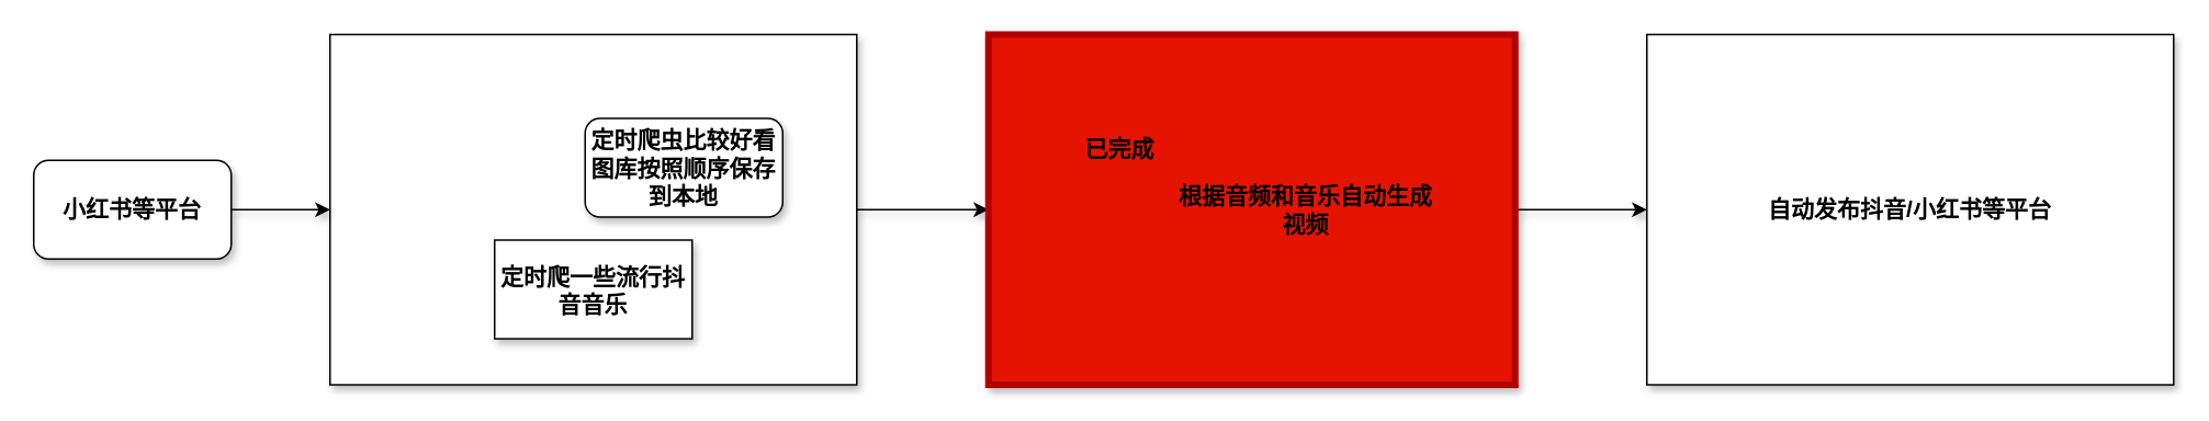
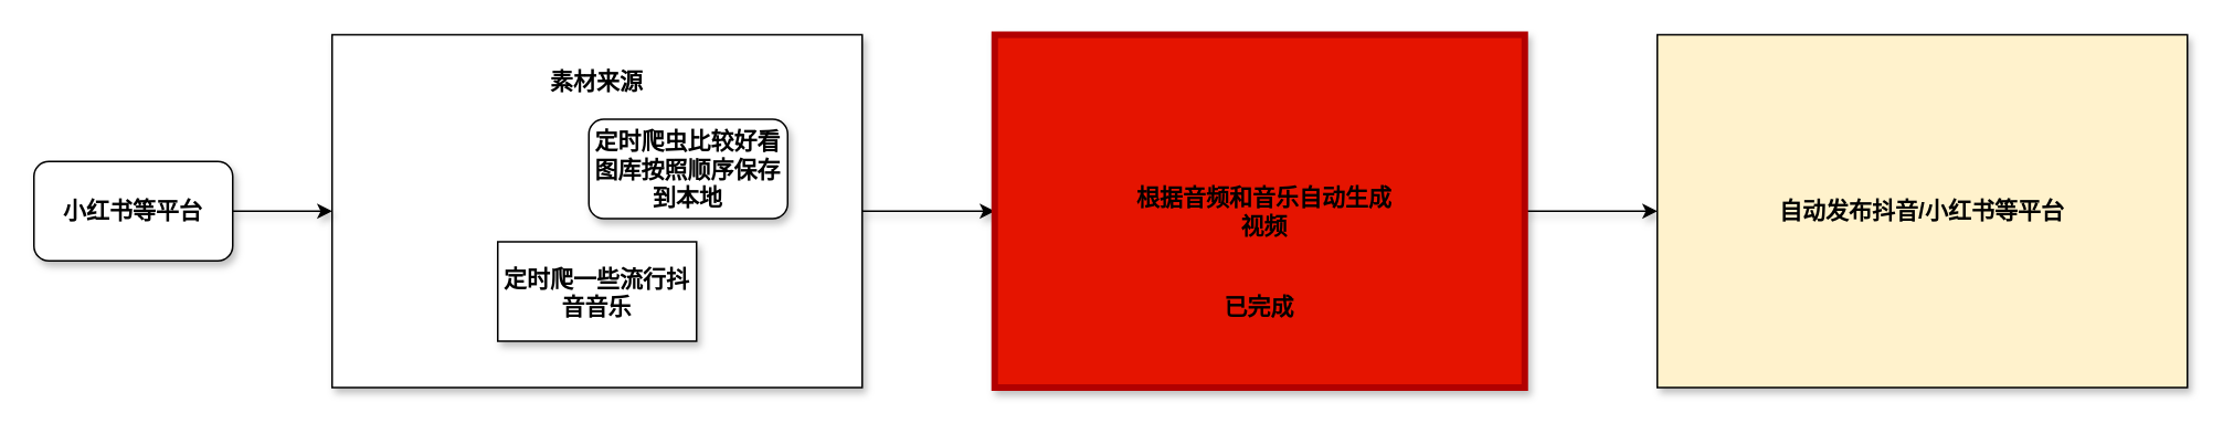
+ <mxCell id="7" value="素材来源" style="text;html=1;align=center;verticalAlign=middle;whiteSpace=wrap;rounded=0;fontSize=14;fontStyle=1;shadow=1;" vertex="1" parent="1"><mxGeometry x="330" y="33.5" width="60" height="30" as="geometry" /></mxCell>
- <mxCell id="12" value="已完成" style="text;html=1;align=center;verticalAlign=middle;whiteSpace=wrap;rounded=0;fontSize=14;fontStyle=1;shadow=1;" vertex="1" parent="1"><mxGeometry x="650" y="75" width="60" height="30" as="geometry" /></mxCell>
+ <mxCell id="12" value="已完成" style="text;html=1;align=center;verticalAlign=middle;whiteSpace=wrap;rounded=0;fontSize=14;fontStyle=1;shadow=1;" vertex="1" parent="1"><mxGeometry x="730" y="170" width="60" height="30" as="geometry" /></mxCell>
- <mxCell id="11" value="&lt;font style=&quot;font-size: 14px;&quot;&gt;根据音频和音乐自动生成视频&lt;/font&gt;" style="text;html=1;align=center;verticalAlign=middle;whiteSpace=wrap;rounded=0;fontSize=14;fontStyle=1;shadow=1;" vertex="1" parent="1"><mxGeometry x="711" y="111.5" width="164" height="31" as="geometry" /></mxCell>
+ <mxCell id="11" value="&lt;font style=&quot;font-size: 14px;&quot;&gt;根据音频和音乐自动生成视频&lt;/font&gt;" style="text;html=1;align=center;verticalAlign=middle;whiteSpace=wrap;rounded=0;fontSize=14;fontStyle=1;shadow=1;" vertex="1" parent="1"><mxGeometry x="681" y="111.5" width="164" height="31" as="geometry" /></mxCell>
- <mxCell id="13" value="自动发布抖音/小红书等平台" style="rounded=0;whiteSpace=wrap;html=1;fontSize=14;fontStyle=1;shadow=1;" vertex="1" parent="1"><mxGeometry x="1000" y="20.5" width="320" height="213" as="geometry" /></mxCell>
+ <mxCell id="13" value="自动发布抖音/小红书等平台" style="rounded=0;whiteSpace=wrap;html=1;fontSize=14;fontStyle=1;shadow=1;fillColor=#fff2cc;" vertex="1" parent="1"><mxGeometry x="1000" y="20.5" width="320" height="213" as="geometry" /></mxCell>
